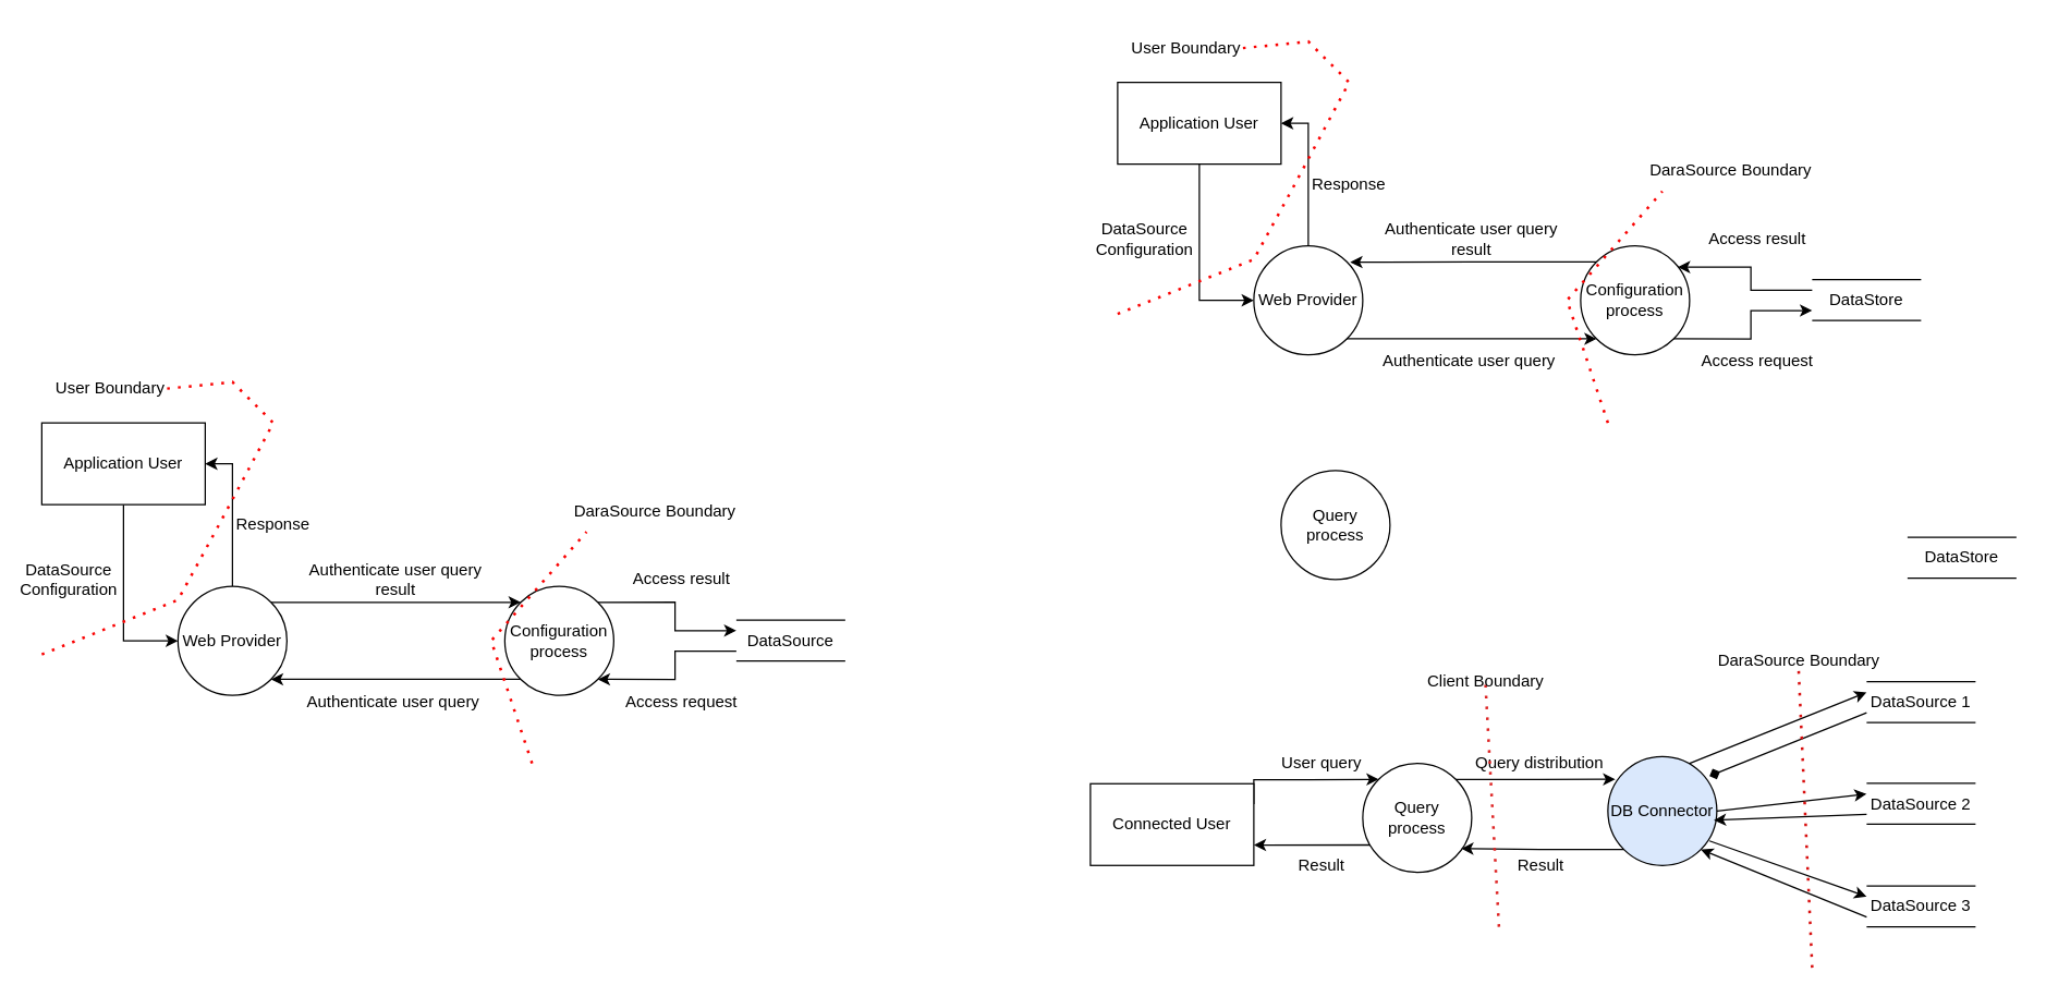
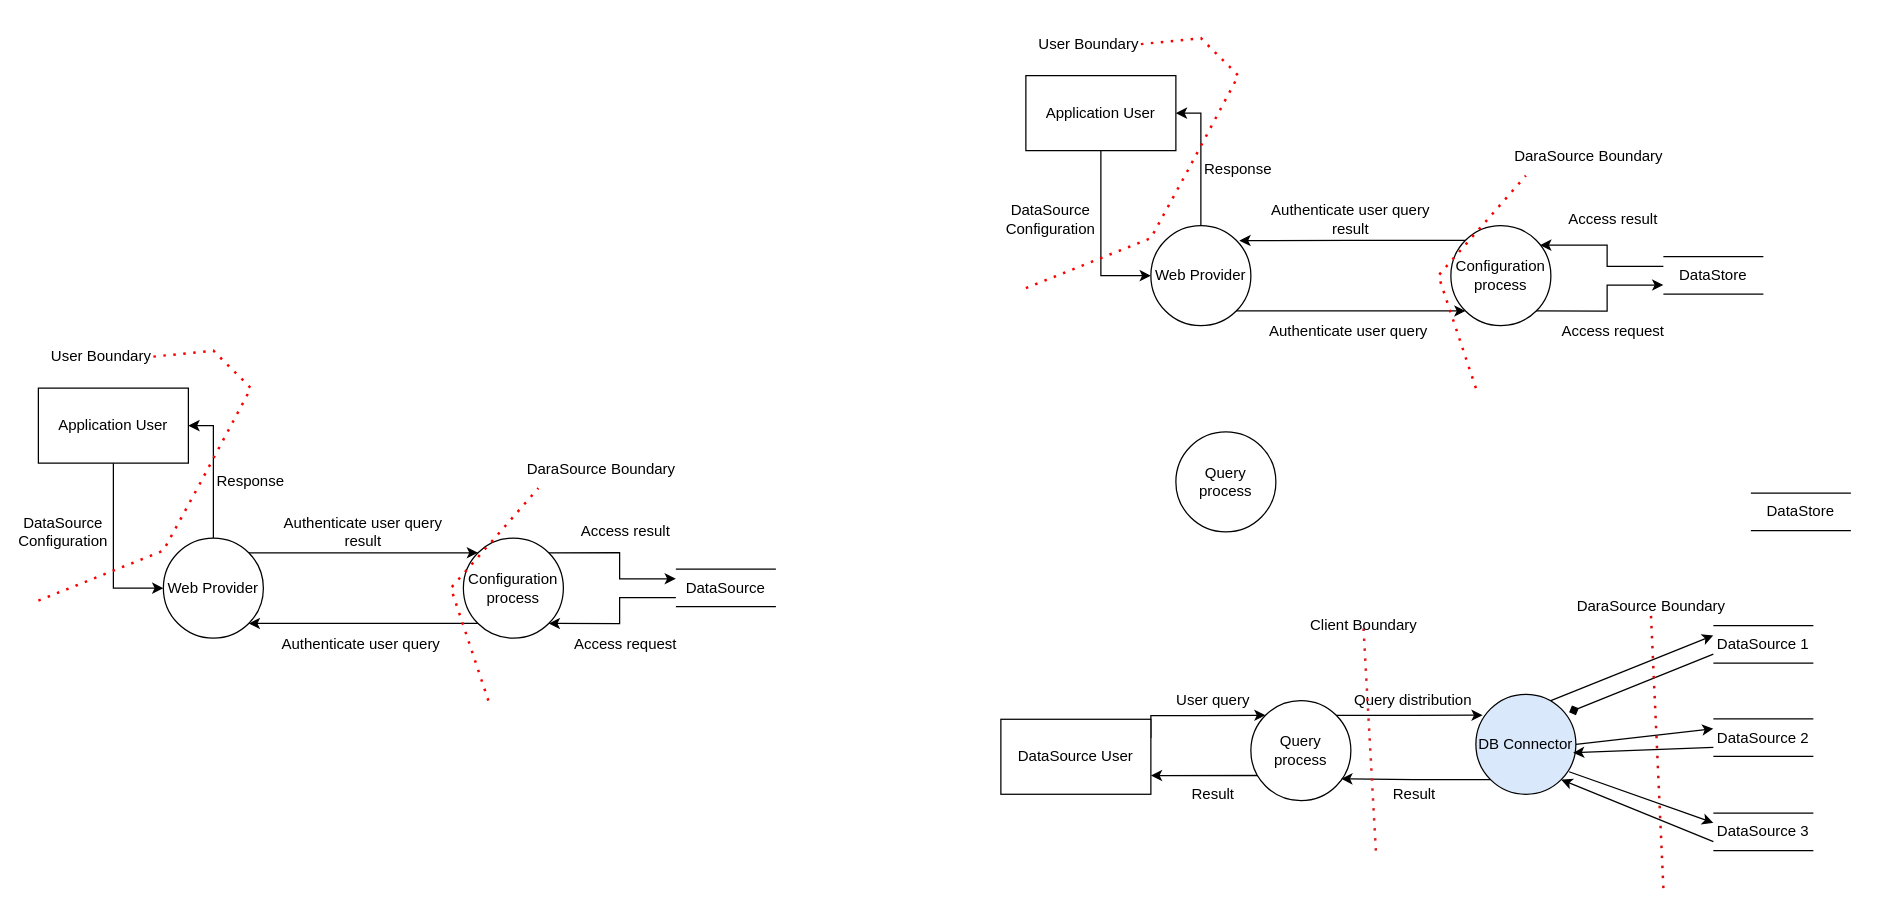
- <mxCell id="3" value="&lt;font&gt;Connected User&lt;/font&gt;" style="rounded=0;whiteSpace=wrap;html=1;fontFamily=Helvetica;" parent="1" vertex="1"><mxGeometry x="800" y="574.92" width="120" height="60" as="geometry" /></mxCell>
+ <mxCell id="3" value="&lt;font&gt;DataSource User&lt;/font&gt;" style="rounded=0;whiteSpace=wrap;html=1;fontFamily=Helvetica;" parent="1" vertex="1"><mxGeometry x="800" y="574.92" width="120" height="60" as="geometry" /></mxCell>
